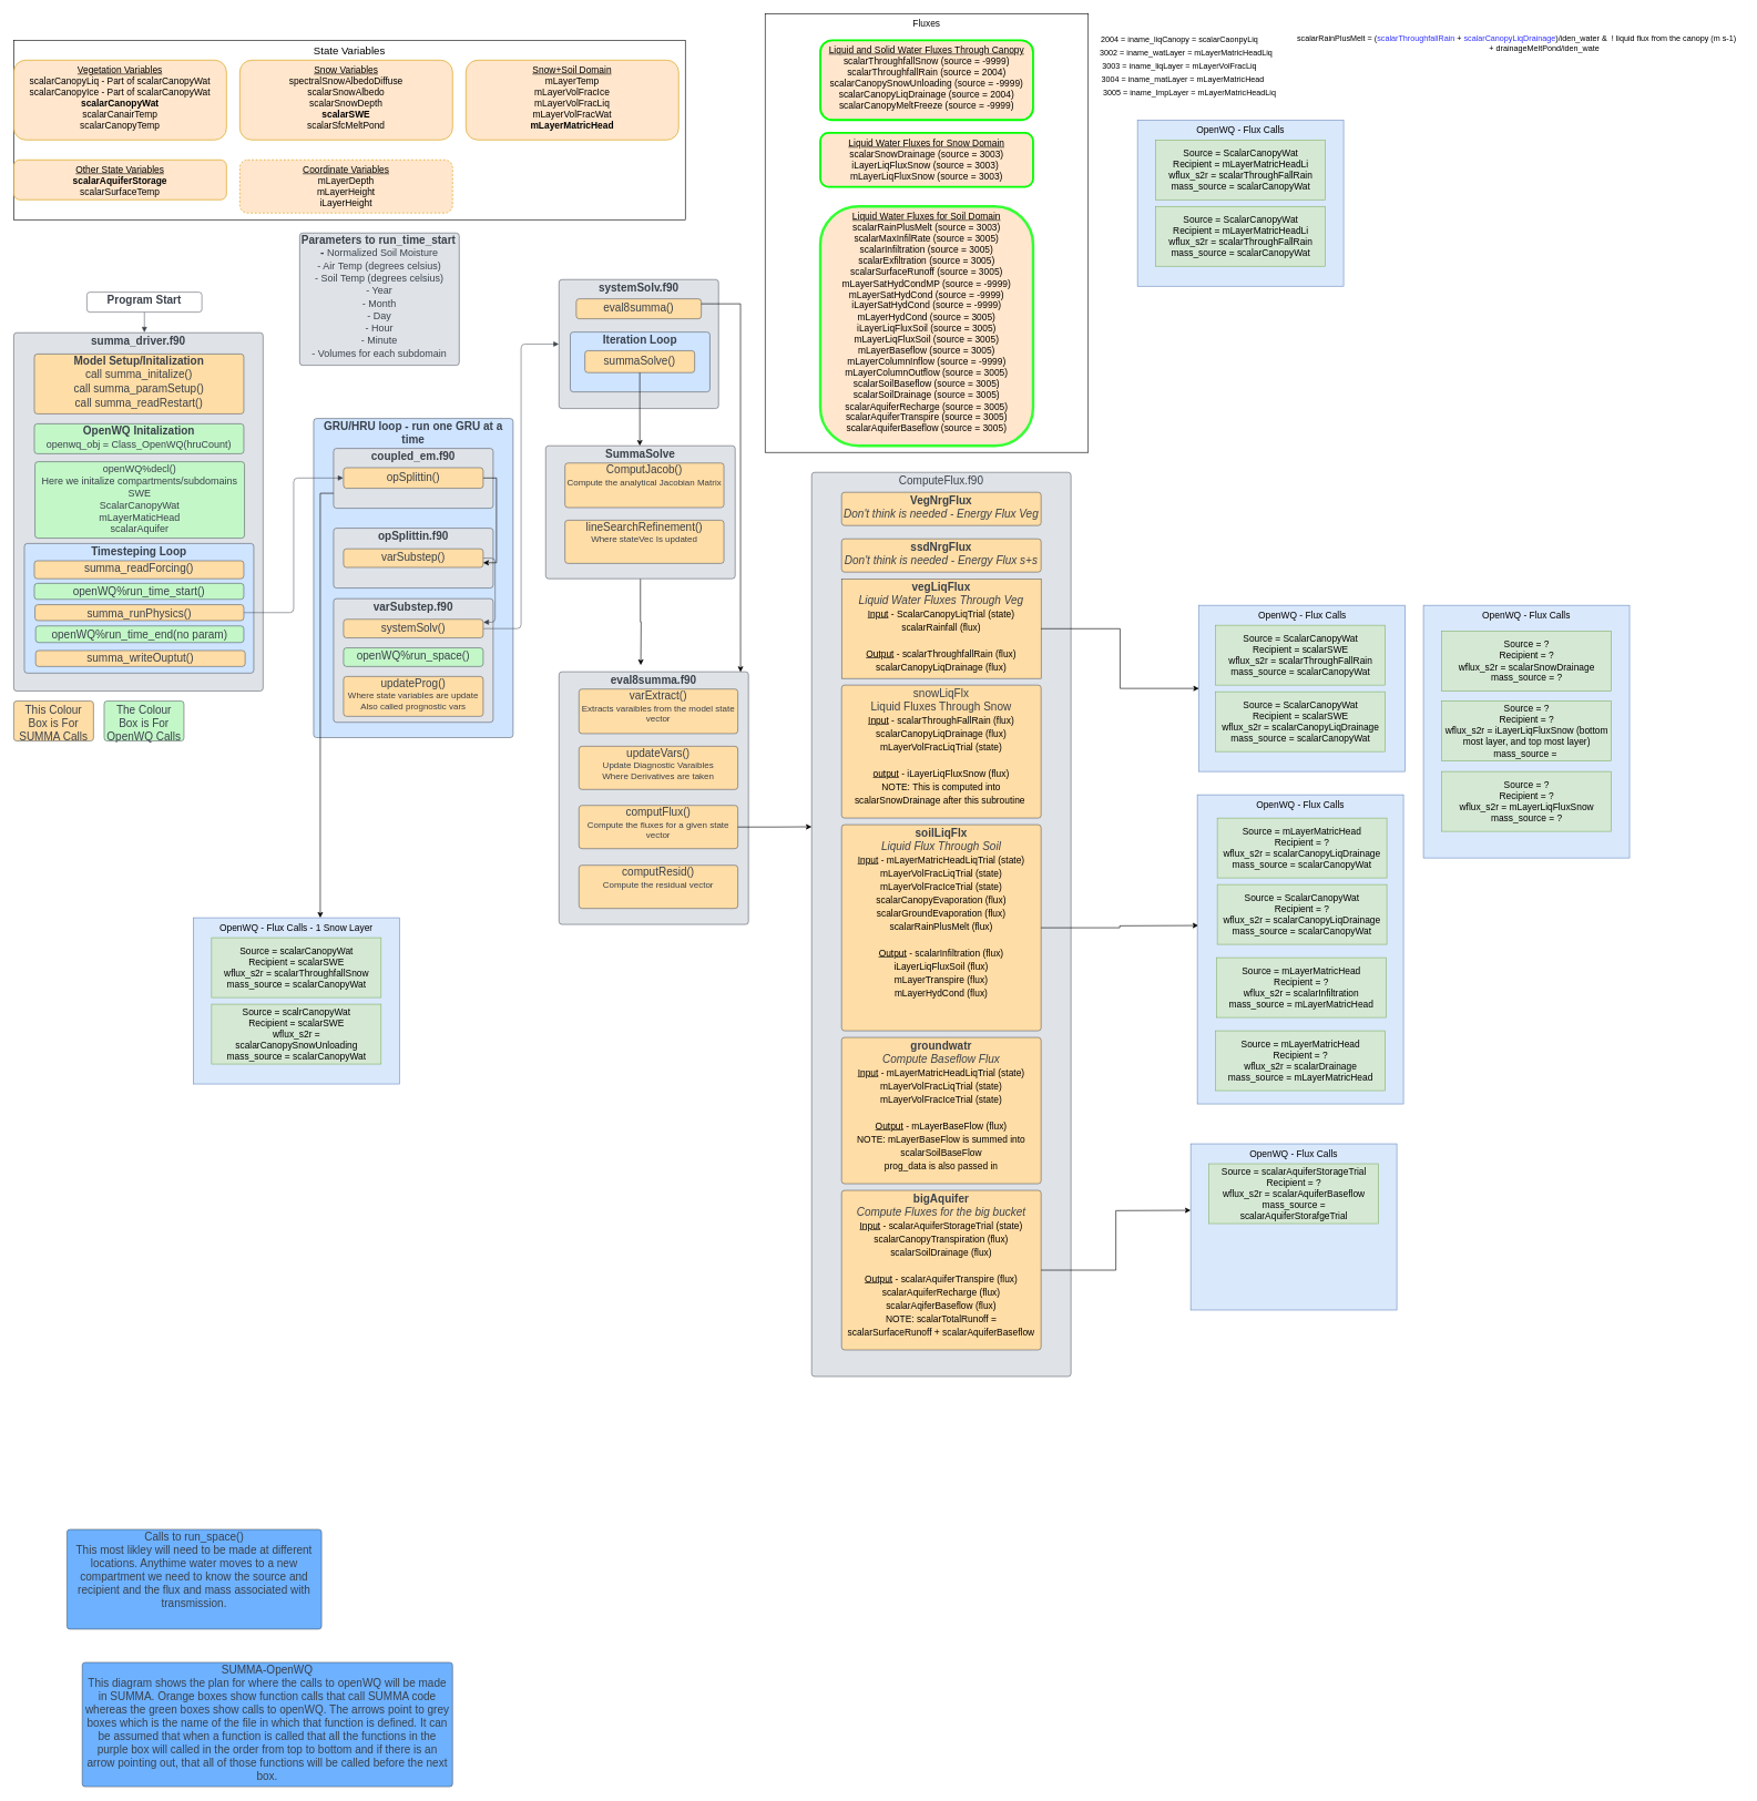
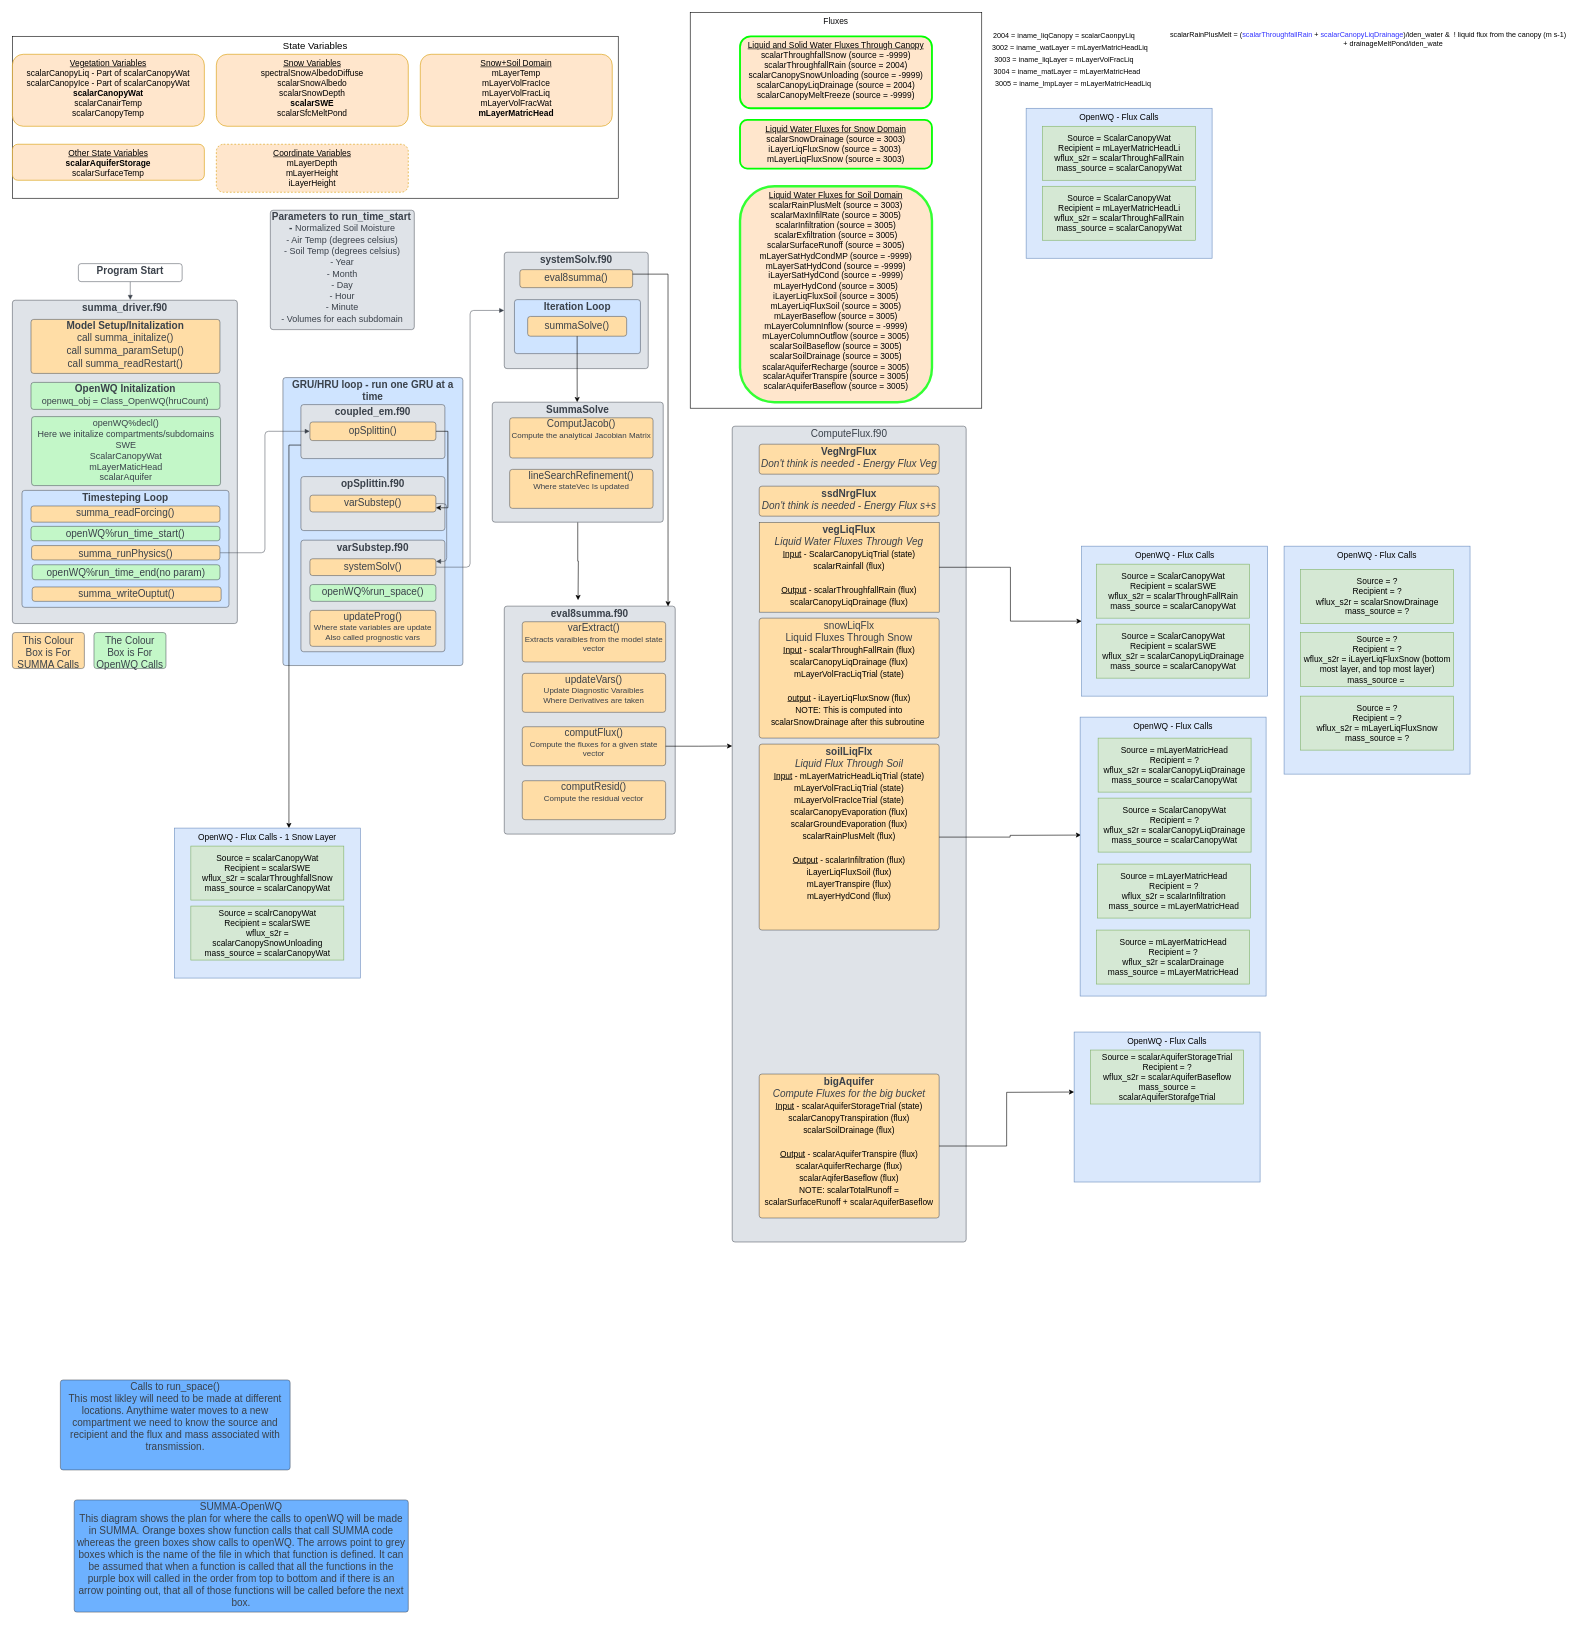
- <mxCell id="15" value="&lt;b&gt;groundwatr&lt;br&gt;&lt;/b&gt;&lt;i&gt;Compute Baseflow Flux&lt;br&gt;&lt;/i&gt;&lt;u style=&quot;color: rgb(0, 0, 0); font-size: 14px;&quot;&gt;Input&lt;/u&gt;&lt;span style=&quot;color: rgb(0, 0, 0); font-size: 14px;&quot;&gt;&amp;nbsp;- mLayerMatricHeadLiqTrial (state)&lt;br&gt;&lt;/span&gt;&lt;span style=&quot;color: rgb(0, 0, 0); font-size: 14px;&quot;&gt;mLayerVolFracLiqTrial (state)&lt;br&gt;&lt;/span&gt;&lt;span style=&quot;color: rgb(0, 0, 0); font-size: 14px;&quot;&gt;mLayerVolFracIceTrial (state)&lt;br&gt;&lt;/span&gt;&lt;br style=&quot;color: rgb(0, 0, 0); font-size: 14px;&quot;&gt;&lt;u style=&quot;color: rgb(0, 0, 0); font-size: 14px;&quot;&gt;Output&lt;/u&gt;&lt;span style=&quot;color: rgb(0, 0, 0); font-size: 14px;&quot;&gt;&amp;nbsp;- mLayerBaseFlow (flux)&lt;br&gt;&lt;/span&gt;&lt;span style=&quot;color: rgb(0, 0, 0); font-size: 14px;&quot;&gt;NOTE: mLayerBaseFlow is summed into scalarSoilBaseFlow&lt;br&gt;prog_data is also passed in&lt;br&gt;&lt;/span&gt;&lt;i&gt;&lt;br&gt;&lt;/i&gt;" style="html=1;overflow=block;blockSpacing=1;whiteSpace=wrap;fontSize=16.7;fontColor=#3a414a;align=center;spacing=3.8;verticalAlign=top;strokeColor=#3a414a;strokeOpacity=100;fillOpacity=100;rounded=1;absoluteArcSize=1;arcSize=9;fillColor=#ffdda6;strokeWidth=0.8;" parent="8" vertex="1"><mxGeometry x="45" y="850" width="300" height="220" as="geometry" /></mxCell>
